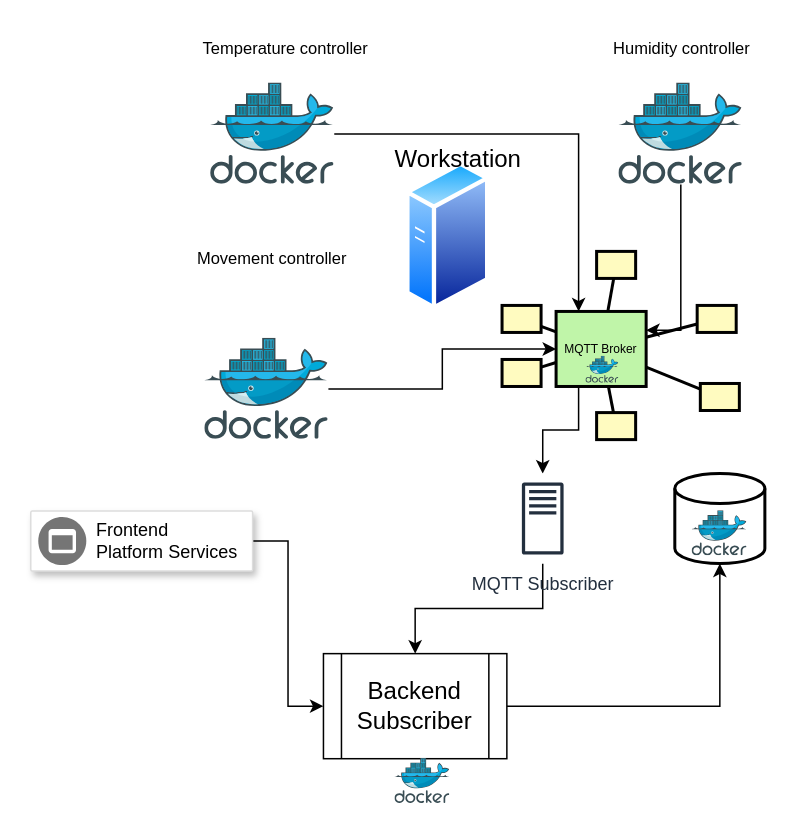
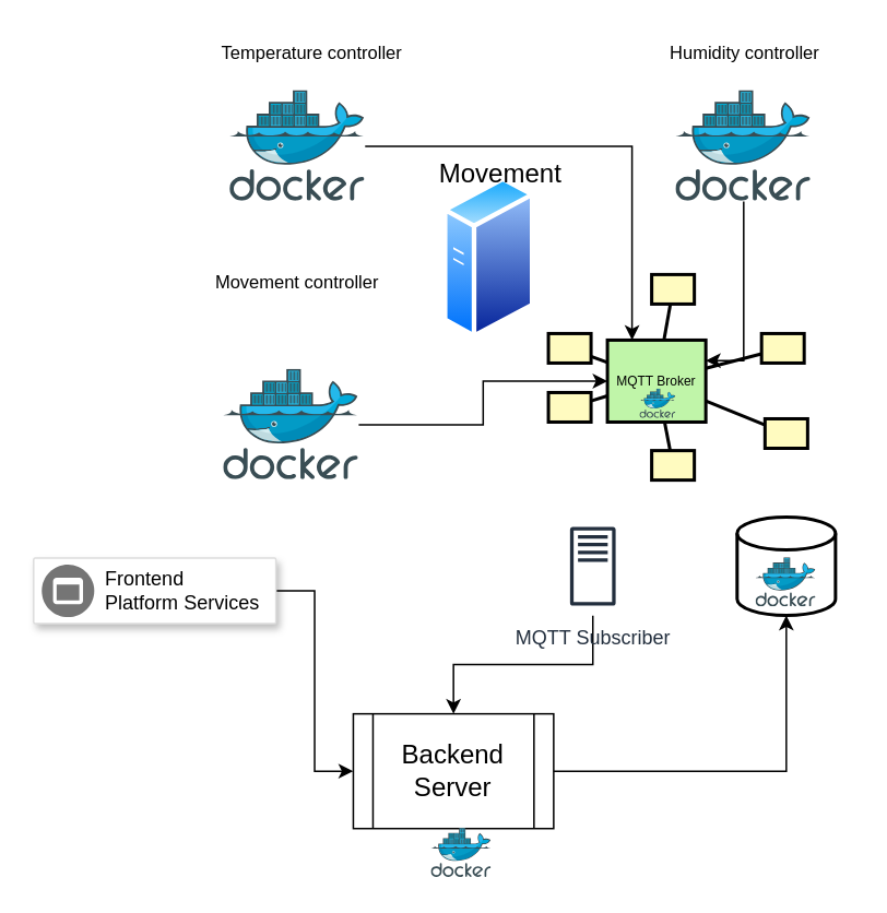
- <mxCell id="27" value="Workstation" style="text;html=1;strokeColor=none;fillColor=none;align=center;verticalAlign=middle;whiteSpace=wrap;rounded=0;fontSize=16;" parent="1" vertex="1"><mxGeometry x="260" y="95" width="90" height="20" as="geometry" /></mxCell>
+ <mxCell id="27" value="Movement" style="text;html=1;strokeColor=none;fillColor=none;align=center;verticalAlign=middle;whiteSpace=wrap;rounded=0;fontSize=16;" parent="1" vertex="1"><mxGeometry x="260" y="95" width="90" height="20" as="geometry" /></mxCell>
- <mxCell id="18" style="edgeStyle=orthogonalEdgeStyle;rounded=0;orthogonalLoop=1;jettySize=auto;html=1;exitX=0.25;exitY=1;exitDx=0;exitDy=0;fontSize=16;" parent="1" source="19" target="37" edge="1"><mxGeometry relative="1" as="geometry"><mxPoint x="260" y="335" as="targetPoint" /></mxGeometry></mxCell>
- <mxCell id="29" value="Backend&lt;br&gt;Subscriber" style="shape=process;whiteSpace=wrap;html=1;backgroundOutline=1;fontSize=16;" parent="1" vertex="1"><mxGeometry x="215" y="435" width="122.2" height="70" as="geometry" /></mxCell>
+ <mxCell id="29" value="Backend&lt;br&gt;Server" style="shape=process;whiteSpace=wrap;html=1;backgroundOutline=1;fontSize=16;" parent="1" vertex="1"><mxGeometry x="215" y="435" width="122.2" height="70" as="geometry" /></mxCell>
